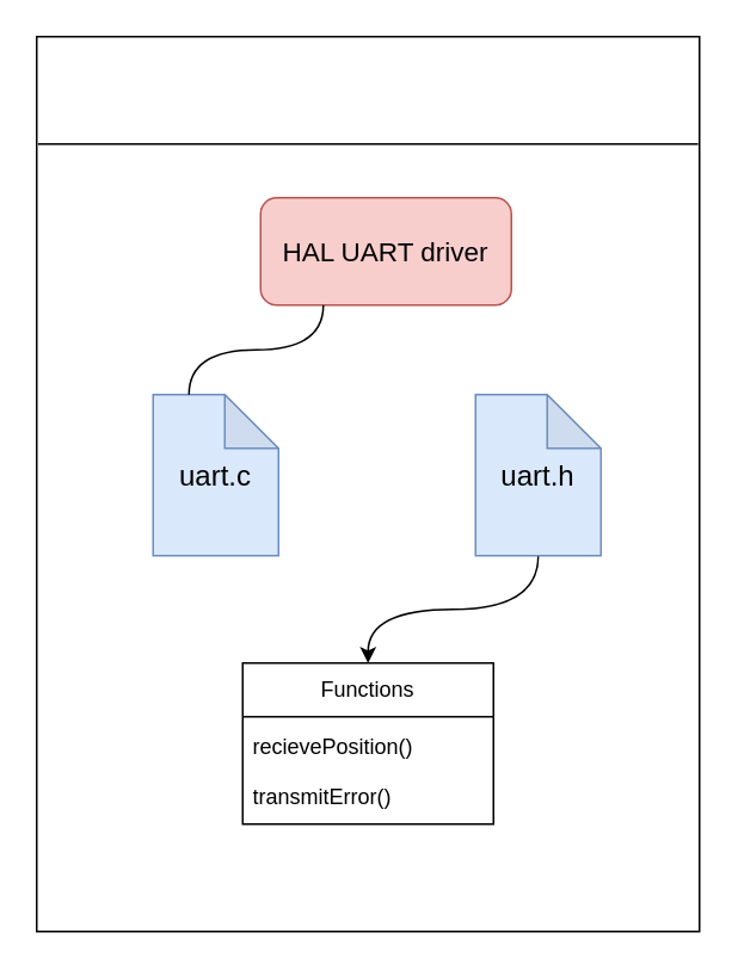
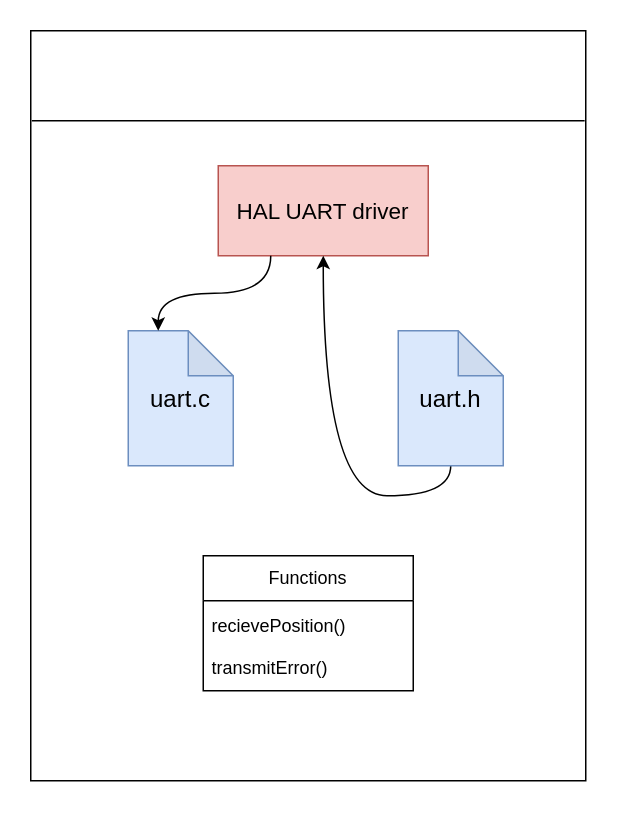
- <mxCell id="2" value="&lt;font style=&quot;font-size: 15px;&quot;&gt;HAL UART driver&lt;/font&gt;" style="rounded=1;whiteSpace=wrap;html=1;fillColor=#f8cecc;strokeColor=#b85450;" parent="1" vertex="1"><mxGeometry x="145" y="110" width="140" height="60" as="geometry" /></mxCell>
+ <mxCell id="2" value="&lt;font style=&quot;font-size: 15px;&quot;&gt;HAL UART driver&lt;/font&gt;" style="whiteSpace=wrap;html=1;fillColor=#f8cecc;strokeColor=#b85450;rounded=0;" parent="1" vertex="1"><mxGeometry x="145" y="110" width="140" height="60" as="geometry" /></mxCell>
- <mxCell id="9" style="edgeStyle=orthogonalEdgeStyle;rounded=0;orthogonalLoop=1;jettySize=auto;html=1;exitX=0.25;exitY=1;exitDx=0;exitDy=0;entryX=0;entryY=0;entryDx=20;entryDy=0;entryPerimeter=0;curved=1;endArrow=none;" parent="1" source="2" target="3" edge="1"><mxGeometry relative="1" as="geometry" /></mxCell>
+ <mxCell id="9" style="edgeStyle=orthogonalEdgeStyle;rounded=0;orthogonalLoop=1;jettySize=auto;html=1;exitX=0.25;exitY=1;exitDx=0;exitDy=0;entryX=0;entryY=0;entryDx=20;entryDy=0;entryPerimeter=0;curved=1;" parent="1" source="2" target="3" edge="1"><mxGeometry relative="1" as="geometry" /></mxCell>
- <mxCell id="4" style="edgeStyle=orthogonalEdgeStyle;rounded=0;orthogonalLoop=1;jettySize=auto;html=1;exitX=0.5;exitY=1;exitDx=0;exitDy=0;exitPerimeter=0;entryX=0.5;entryY=0;entryDx=0;entryDy=0;curved=1;" parent="1" source="5" target="6" edge="1"><mxGeometry relative="1" as="geometry" /></mxCell>
+ <mxCell id="4" style="edgeStyle=orthogonalEdgeStyle;rounded=0;orthogonalLoop=1;jettySize=auto;html=1;exitX=0.5;exitY=1;exitDx=0;exitDy=0;exitPerimeter=0;curved=1;" parent="1" source="5" target="2" edge="1"><mxGeometry relative="1" as="geometry" /></mxCell>
